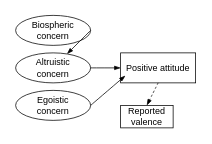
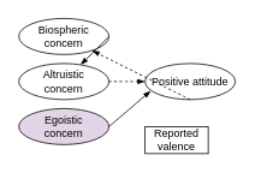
- <mxCell id="9" value="" style="endArrow=blockThin;rounded=0;curved=1;exitX=1;exitY=0.5;exitDx=0;exitDy=0;endFill=1;entryX=0;entryY=0.5;entryDx=0;entryDy=0;html=1;labelBackgroundColor=default;fontSize=10;" edge="1" parent="1" source="3" target="5"><mxGeometry x="-0.173" width="50" height="50" relative="1" as="geometry"><mxPoint x="220" y="50" as="sourcePoint" /><mxPoint x="268.9" y="97.84" as="targetPoint" /><mxPoint as="offset" /></mxGeometry></mxCell>
+ <mxCell id="9" value="" style="endArrow=blockThin;rounded=0;curved=1;exitX=1;exitY=0.5;exitDx=0;exitDy=0;endFill=1;entryX=0;entryY=0.5;entryDx=0;entryDy=0;html=1;labelBackgroundColor=default;fontSize=10;dashed=1;" edge="1" parent="1" source="3" target="5"><mxGeometry x="-0.173" width="50" height="50" relative="1" as="geometry"><mxPoint x="220" y="50" as="sourcePoint" /><mxPoint x="268.9" y="97.84" as="targetPoint" /><mxPoint as="offset" /></mxGeometry></mxCell>
- <mxCell id="5" value="Positive attitude" style="whiteSpace=wrap;html=1;rounded=0;" vertex="1" parent="1"><mxGeometry x="160" y="70" width="100" height="40" as="geometry" /></mxCell>
+ <mxCell id="5" value="Positive attitude" style="ellipse;whiteSpace=wrap;html=1;" vertex="1" parent="1"><mxGeometry x="160" y="70" width="100" height="40" as="geometry" /></mxCell>
- <mxCell id="7" value="" style="endArrow=blockThin;html=1;rounded=0;curved=1;entryX=0.5;entryY=0;entryDx=0;entryDy=0;exitX=0.5;exitY=1;exitDx=0;exitDy=0;endFill=1;dashed=1;" edge="1" parent="1" source="5" target="6"><mxGeometry width="50" height="50" relative="1" as="geometry"><mxPoint x="288" y="180" as="sourcePoint" /><mxPoint x="318" y="130" as="targetPoint" /></mxGeometry></mxCell>
+ <mxCell id="7" value="" style="endArrow=blockThin;html=1;rounded=0;curved=1;exitX=0.5;exitY=1;exitDx=0;exitDy=0;endFill=1;dashed=1;" edge="1" parent="1" source="5" target="2"><mxGeometry width="50" height="50" relative="1" as="geometry"><mxPoint x="288" y="180" as="sourcePoint" /><mxPoint x="318" y="130" as="targetPoint" /></mxGeometry></mxCell>
- <mxCell id="4" value="Egoistic&lt;br&gt;concern" style="ellipse;whiteSpace=wrap;html=1;" vertex="1" parent="1"><mxGeometry x="20" y="120" width="100" height="40" as="geometry" /></mxCell>
+ <mxCell id="4" value="Egoistic&lt;br&gt;concern" style="ellipse;whiteSpace=wrap;html=1;fillColor=#e1d5e7;" vertex="1" parent="1"><mxGeometry x="20" y="120" width="100" height="40" as="geometry" /></mxCell>
